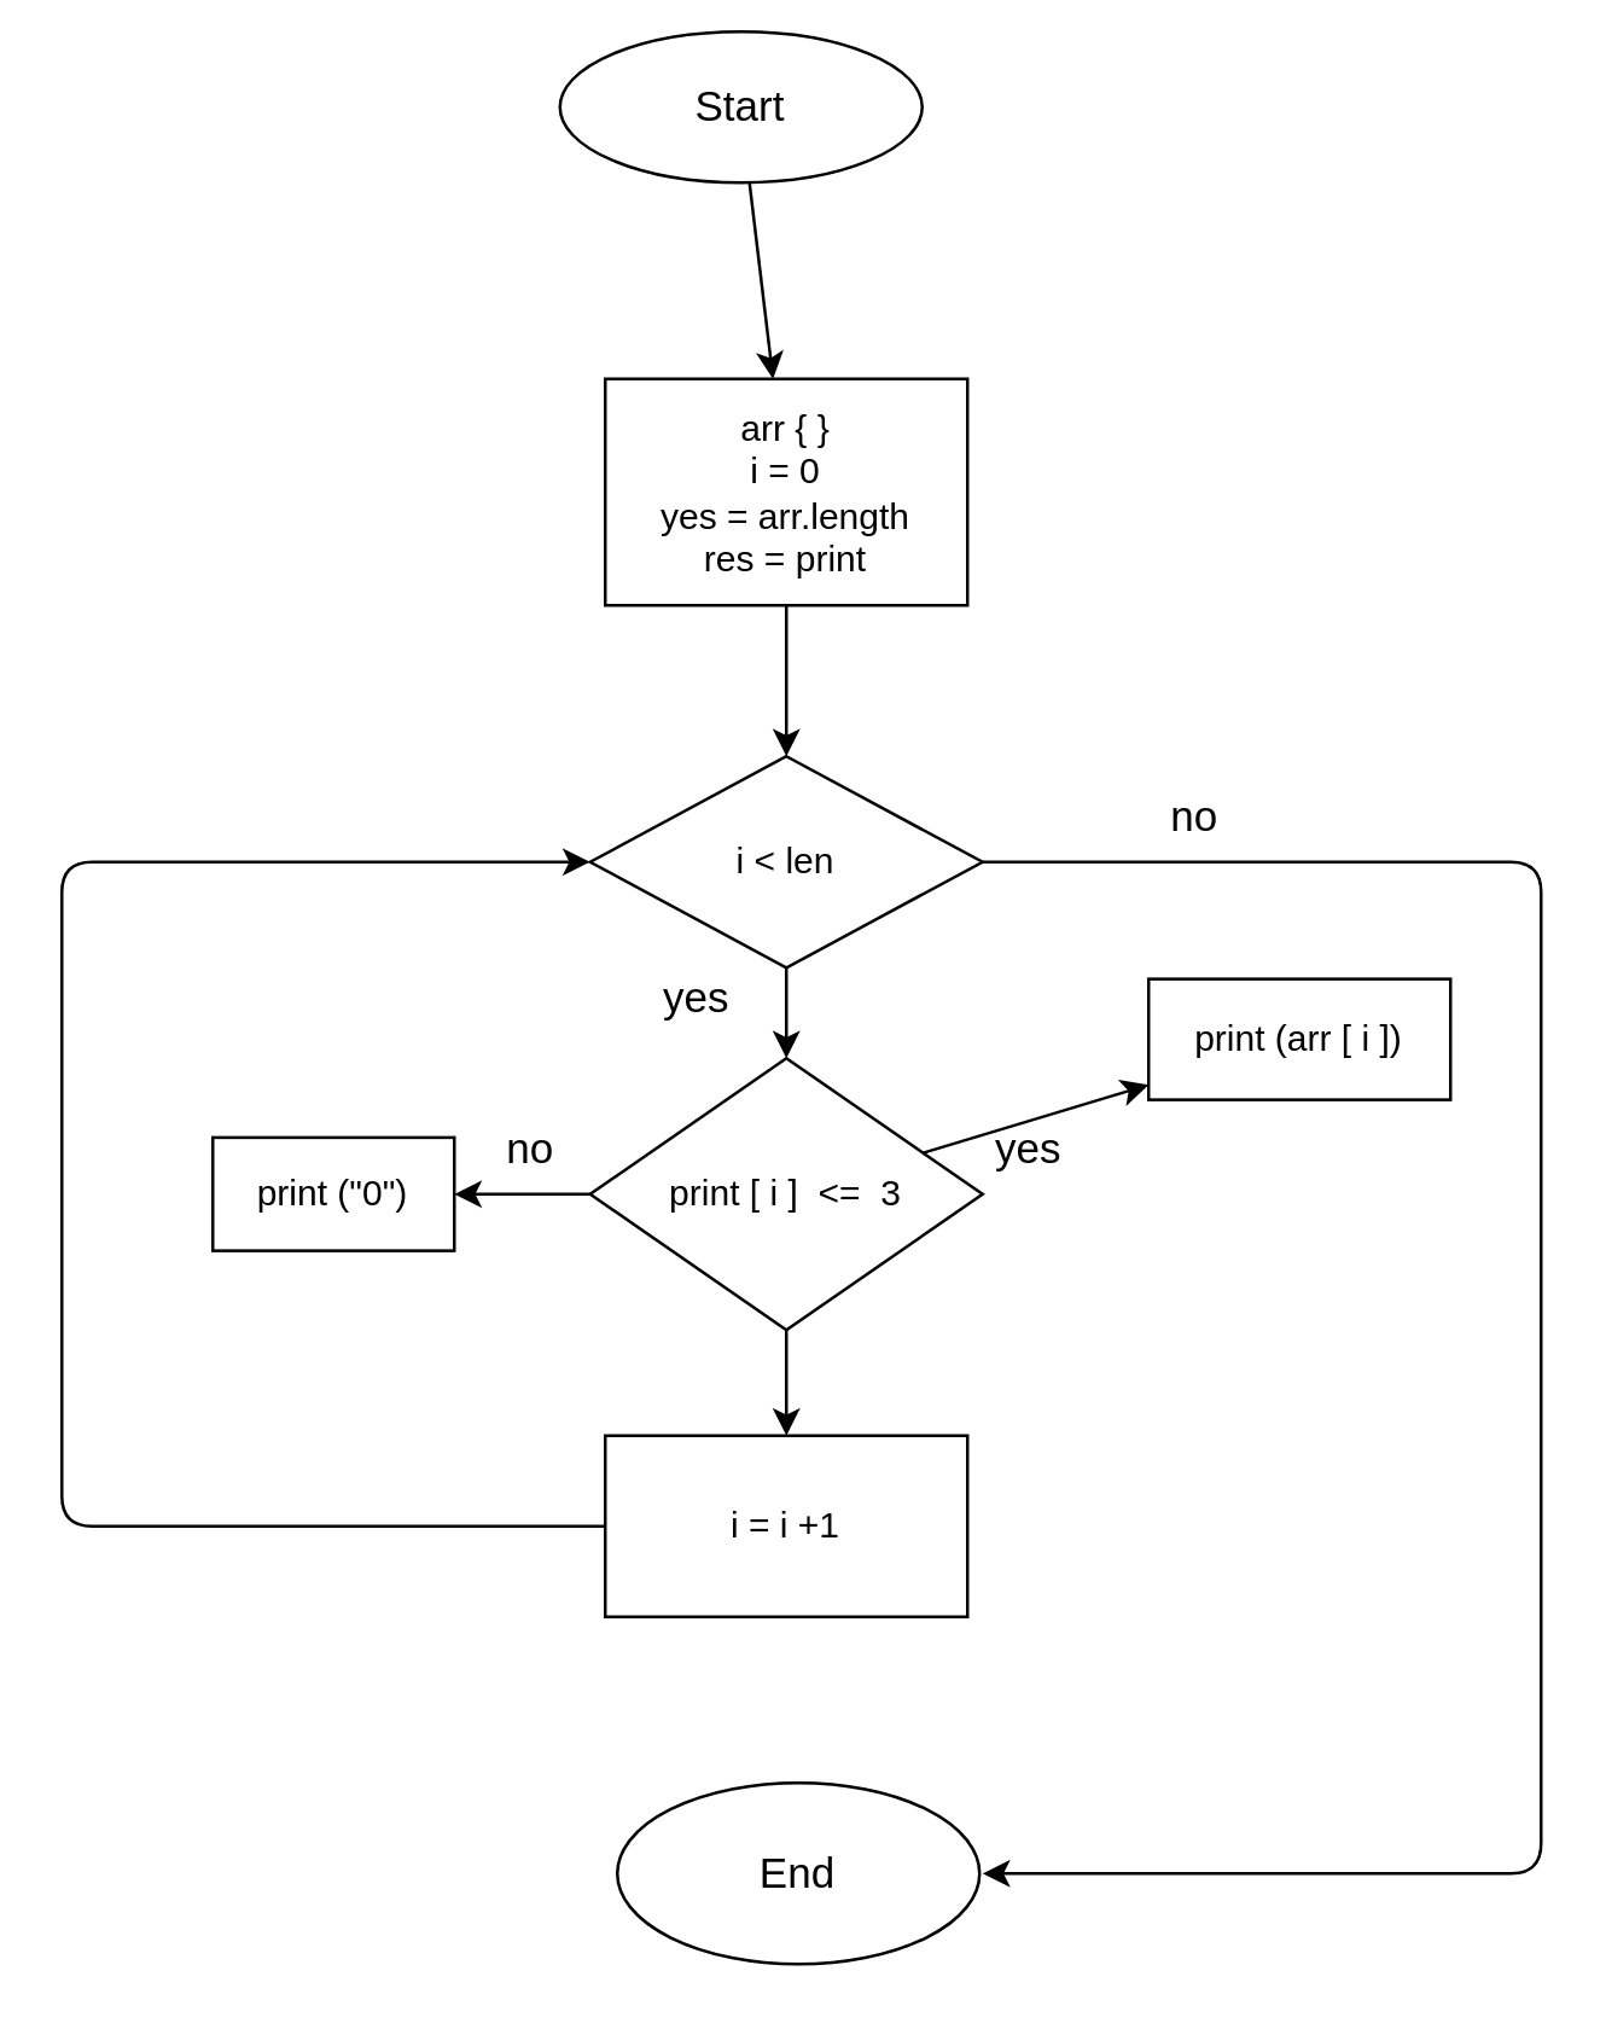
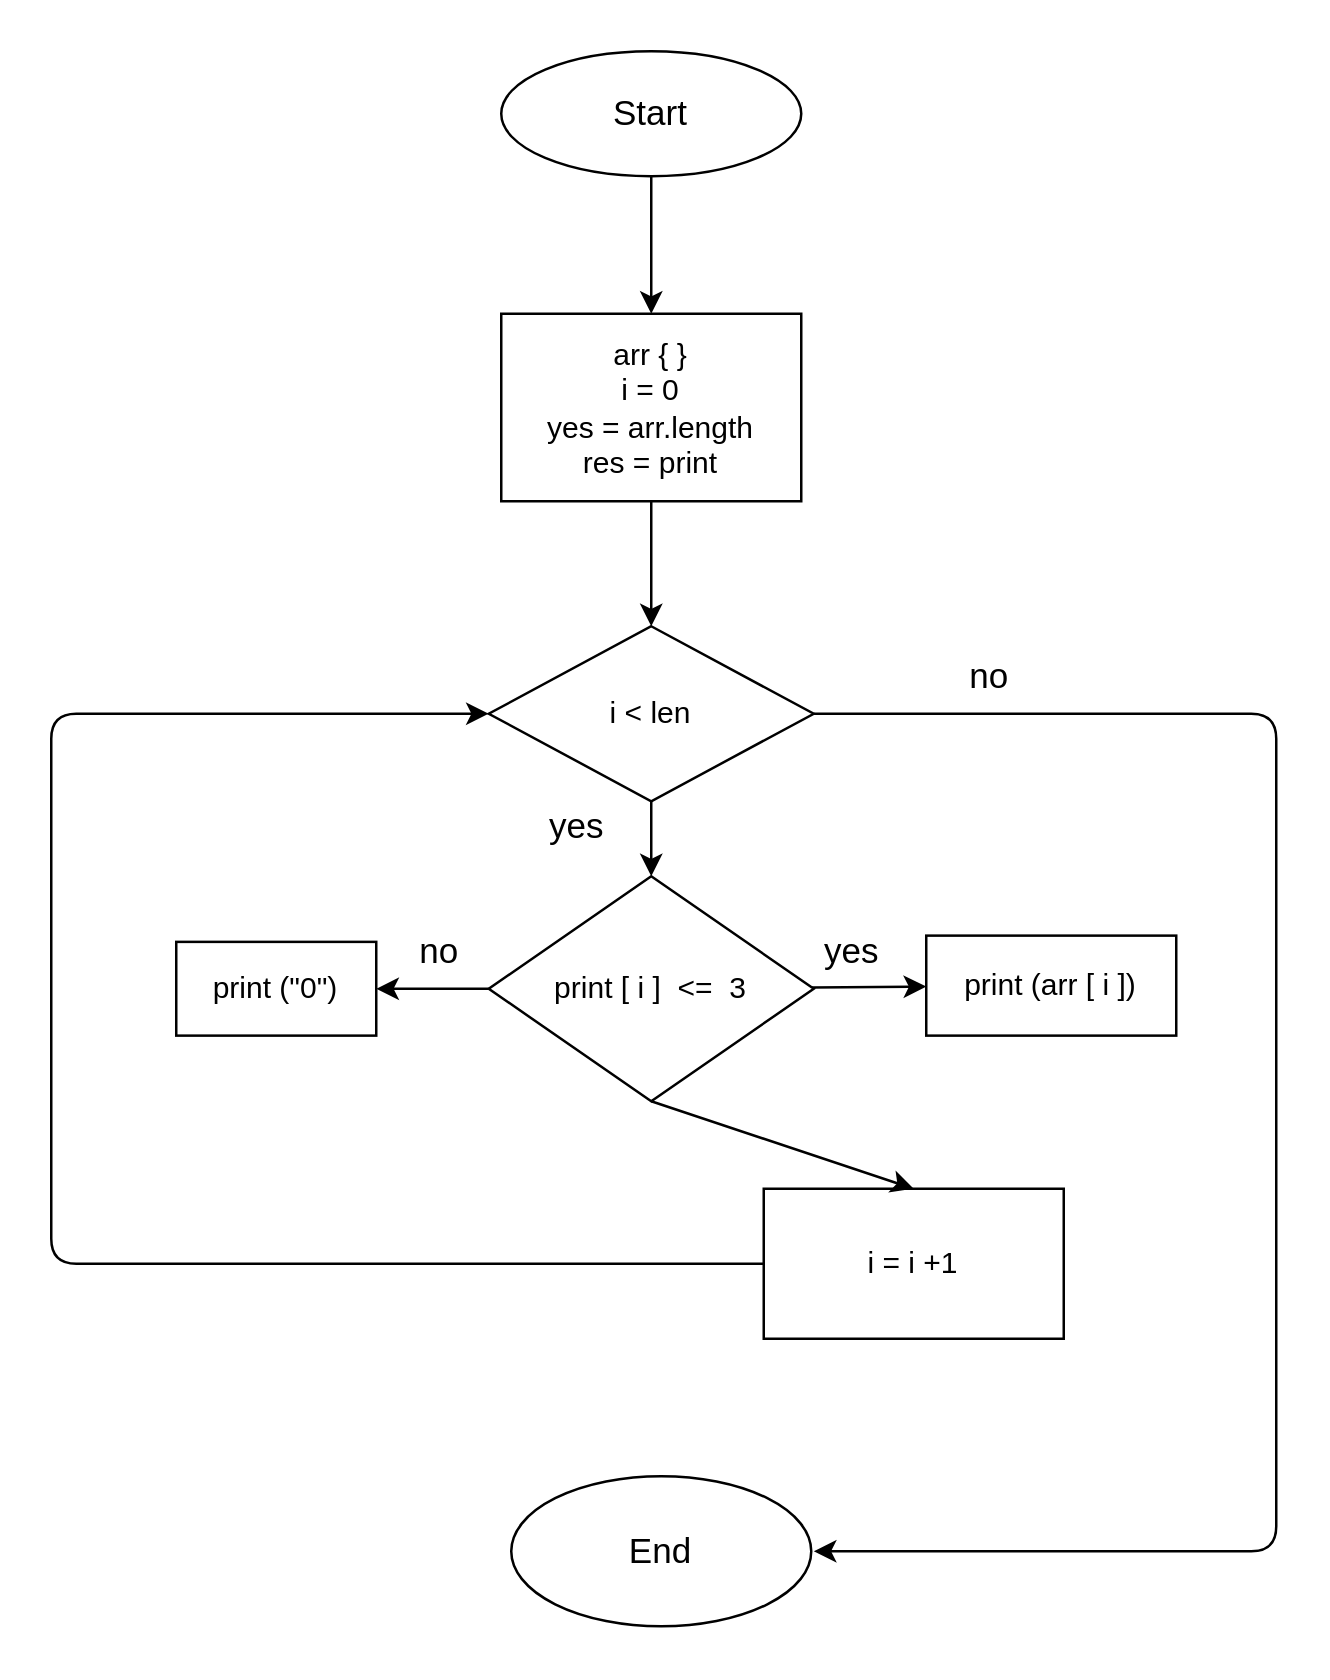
- <mxCell id="3" value="&lt;font style=&quot;font-size: 14px&quot;&gt;Start&lt;/font&gt;" style="ellipse;whiteSpace=wrap;html=1;" vertex="1" parent="1"><mxGeometry x="185" y="10" width="120" height="50" as="geometry" /></mxCell>
+ <mxCell id="3" value="&lt;font style=&quot;font-size: 14px&quot;&gt;Start&lt;/font&gt;" style="ellipse;whiteSpace=wrap;html=1;" vertex="1" parent="1"><mxGeometry x="200" y="20" width="120" height="50" as="geometry" /></mxCell>
- <mxCell id="11" value="print (arr [ i ])" style="whiteSpace=wrap;html=1;" vertex="1" parent="1"><mxGeometry x="380" y="323.75" width="100" height="40" as="geometry" /></mxCell>
+ <mxCell id="11" value="print (arr [ i ])" style="whiteSpace=wrap;html=1;" vertex="1" parent="1"><mxGeometry x="370" y="373.75" width="100" height="40" as="geometry" /></mxCell>
- <mxCell id="8" value="i = i +1" style="whiteSpace=wrap;html=1;" vertex="1" parent="1"><mxGeometry x="200" y="475" width="120" height="60" as="geometry" /></mxCell>
+ <mxCell id="8" value="i = i +1" style="whiteSpace=wrap;html=1;" vertex="1" parent="1"><mxGeometry x="305" y="475" width="120" height="60" as="geometry" /></mxCell>
